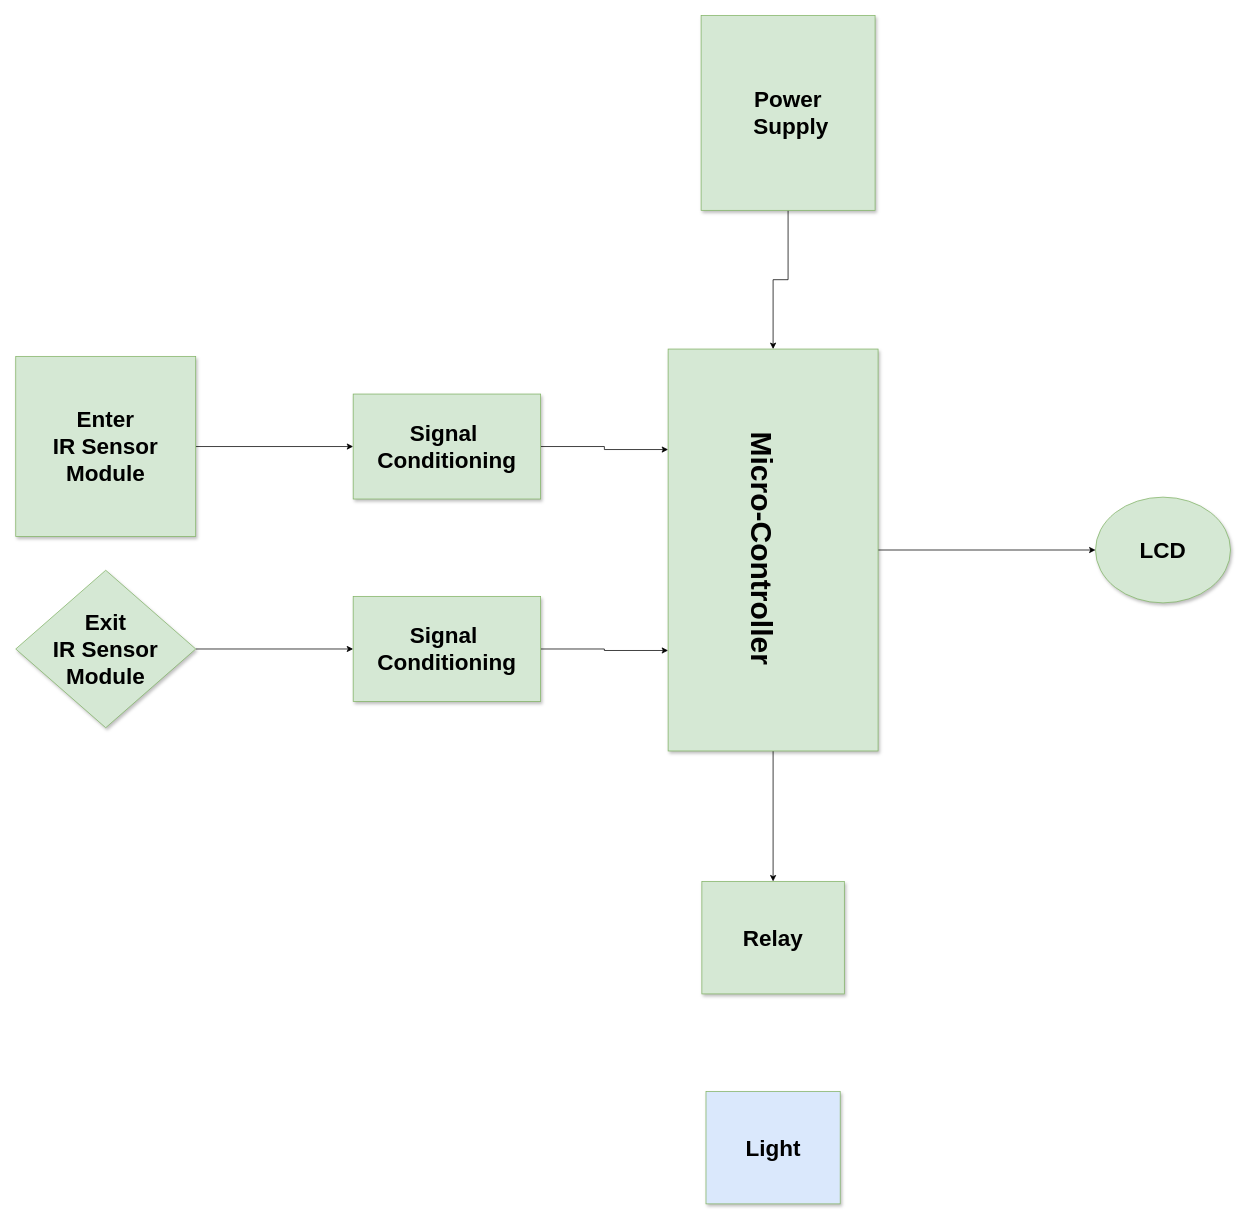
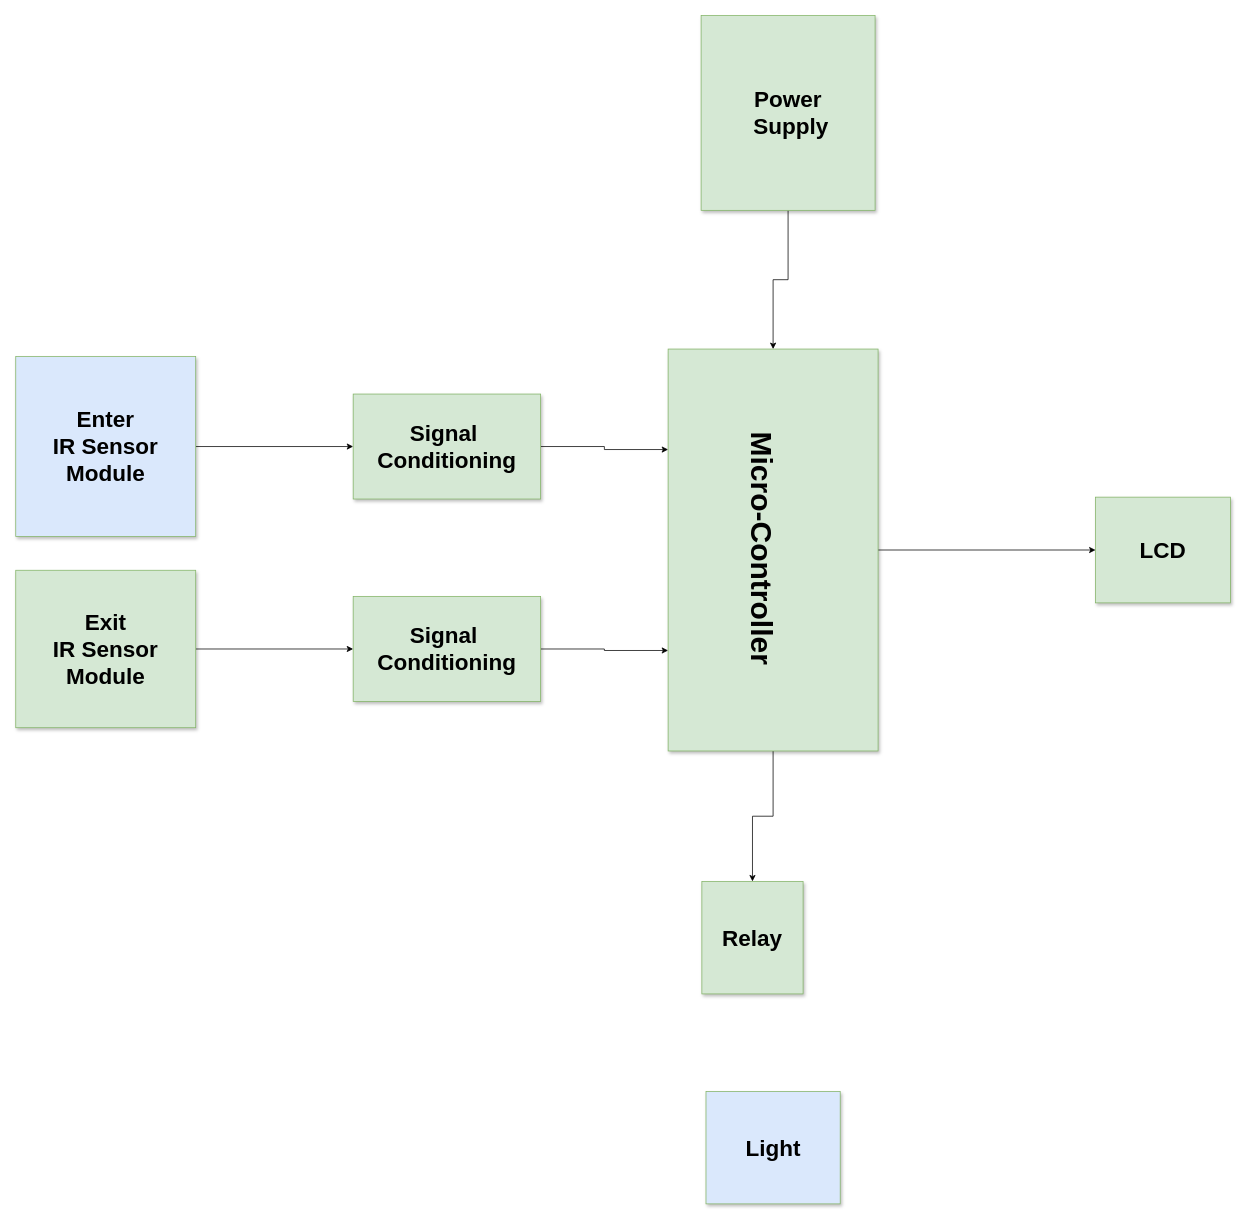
- <mxCell id="6" value="Enter&lt;br&gt;IR Sensor Module" style="whiteSpace=wrap;shadow=1;fontSize=30;fillColor=#d5e8d4;strokeColor=#82b366;fontStyle=1;labelBorderColor=none;labelBackgroundColor=none;html=1;" vertex="1" parent="1"><mxGeometry x="20" width="240" height="240" as="geometry" y="475" /></mxCell>
+ <mxCell id="6" value="Enter&lt;br&gt;IR Sensor Module" style="whiteSpace=wrap;shadow=1;fontSize=30;fillColor=#dae8fc;strokeColor=#82b366;fontStyle=1;labelBorderColor=none;labelBackgroundColor=none;html=1;" vertex="1" parent="1"><mxGeometry x="20" width="240" height="240" as="geometry" y="475" /></mxCell>
- <mxCell id="9" value="LCD" style="ellipse;whiteSpace=wrap;shadow=1;fontSize=30;fillColor=#d5e8d4;strokeColor=#82b366;fontStyle=1;labelBorderColor=none;labelBackgroundColor=none;html=1;" vertex="1" parent="1"><mxGeometry x="1460" y="662.5" width="180" height="141" as="geometry" /></mxCell>
+ <mxCell id="9" value="LCD" style="whiteSpace=wrap;shadow=1;fontSize=30;fillColor=#d5e8d4;strokeColor=#82b366;fontStyle=1;labelBorderColor=none;labelBackgroundColor=none;html=1;" vertex="1" parent="1"><mxGeometry x="1460" y="662.5" width="180" height="141" as="geometry" /></mxCell>
- <mxCell id="13" value="Exit&lt;br&gt;IR Sensor Module" style="rhombus;whiteSpace=wrap;shadow=1;fontSize=30;fillColor=#d5e8d4;strokeColor=#82b366;fontStyle=1;labelBorderColor=none;labelBackgroundColor=none;html=1;" vertex="1" parent="1"><mxGeometry x="20" y="760" width="240" height="210" as="geometry" /></mxCell>
+ <mxCell id="13" value="Exit&lt;br&gt;IR Sensor Module" style="whiteSpace=wrap;shadow=1;fontSize=30;fillColor=#d5e8d4;strokeColor=#82b366;fontStyle=1;labelBorderColor=none;labelBackgroundColor=none;html=1;" vertex="1" parent="1"><mxGeometry x="20" y="760" width="240" height="210" as="geometry" /></mxCell>
- <mxCell id="10" value="Relay" style="whiteSpace=wrap;shadow=1;fontSize=30;fillColor=#d5e8d4;strokeColor=#82b366;fontStyle=1;labelBorderColor=none;labelBackgroundColor=none;html=1;" vertex="1" parent="1"><mxGeometry x="935" y="1175" width="190" height="150" as="geometry" /></mxCell>
+ <mxCell id="10" value="Relay" style="whiteSpace=wrap;shadow=1;fontSize=30;fillColor=#d5e8d4;strokeColor=#82b366;fontStyle=1;labelBorderColor=none;labelBackgroundColor=none;html=1;" vertex="1" parent="1"><mxGeometry x="935" y="1175" width="135" height="150" as="geometry" /></mxCell>
